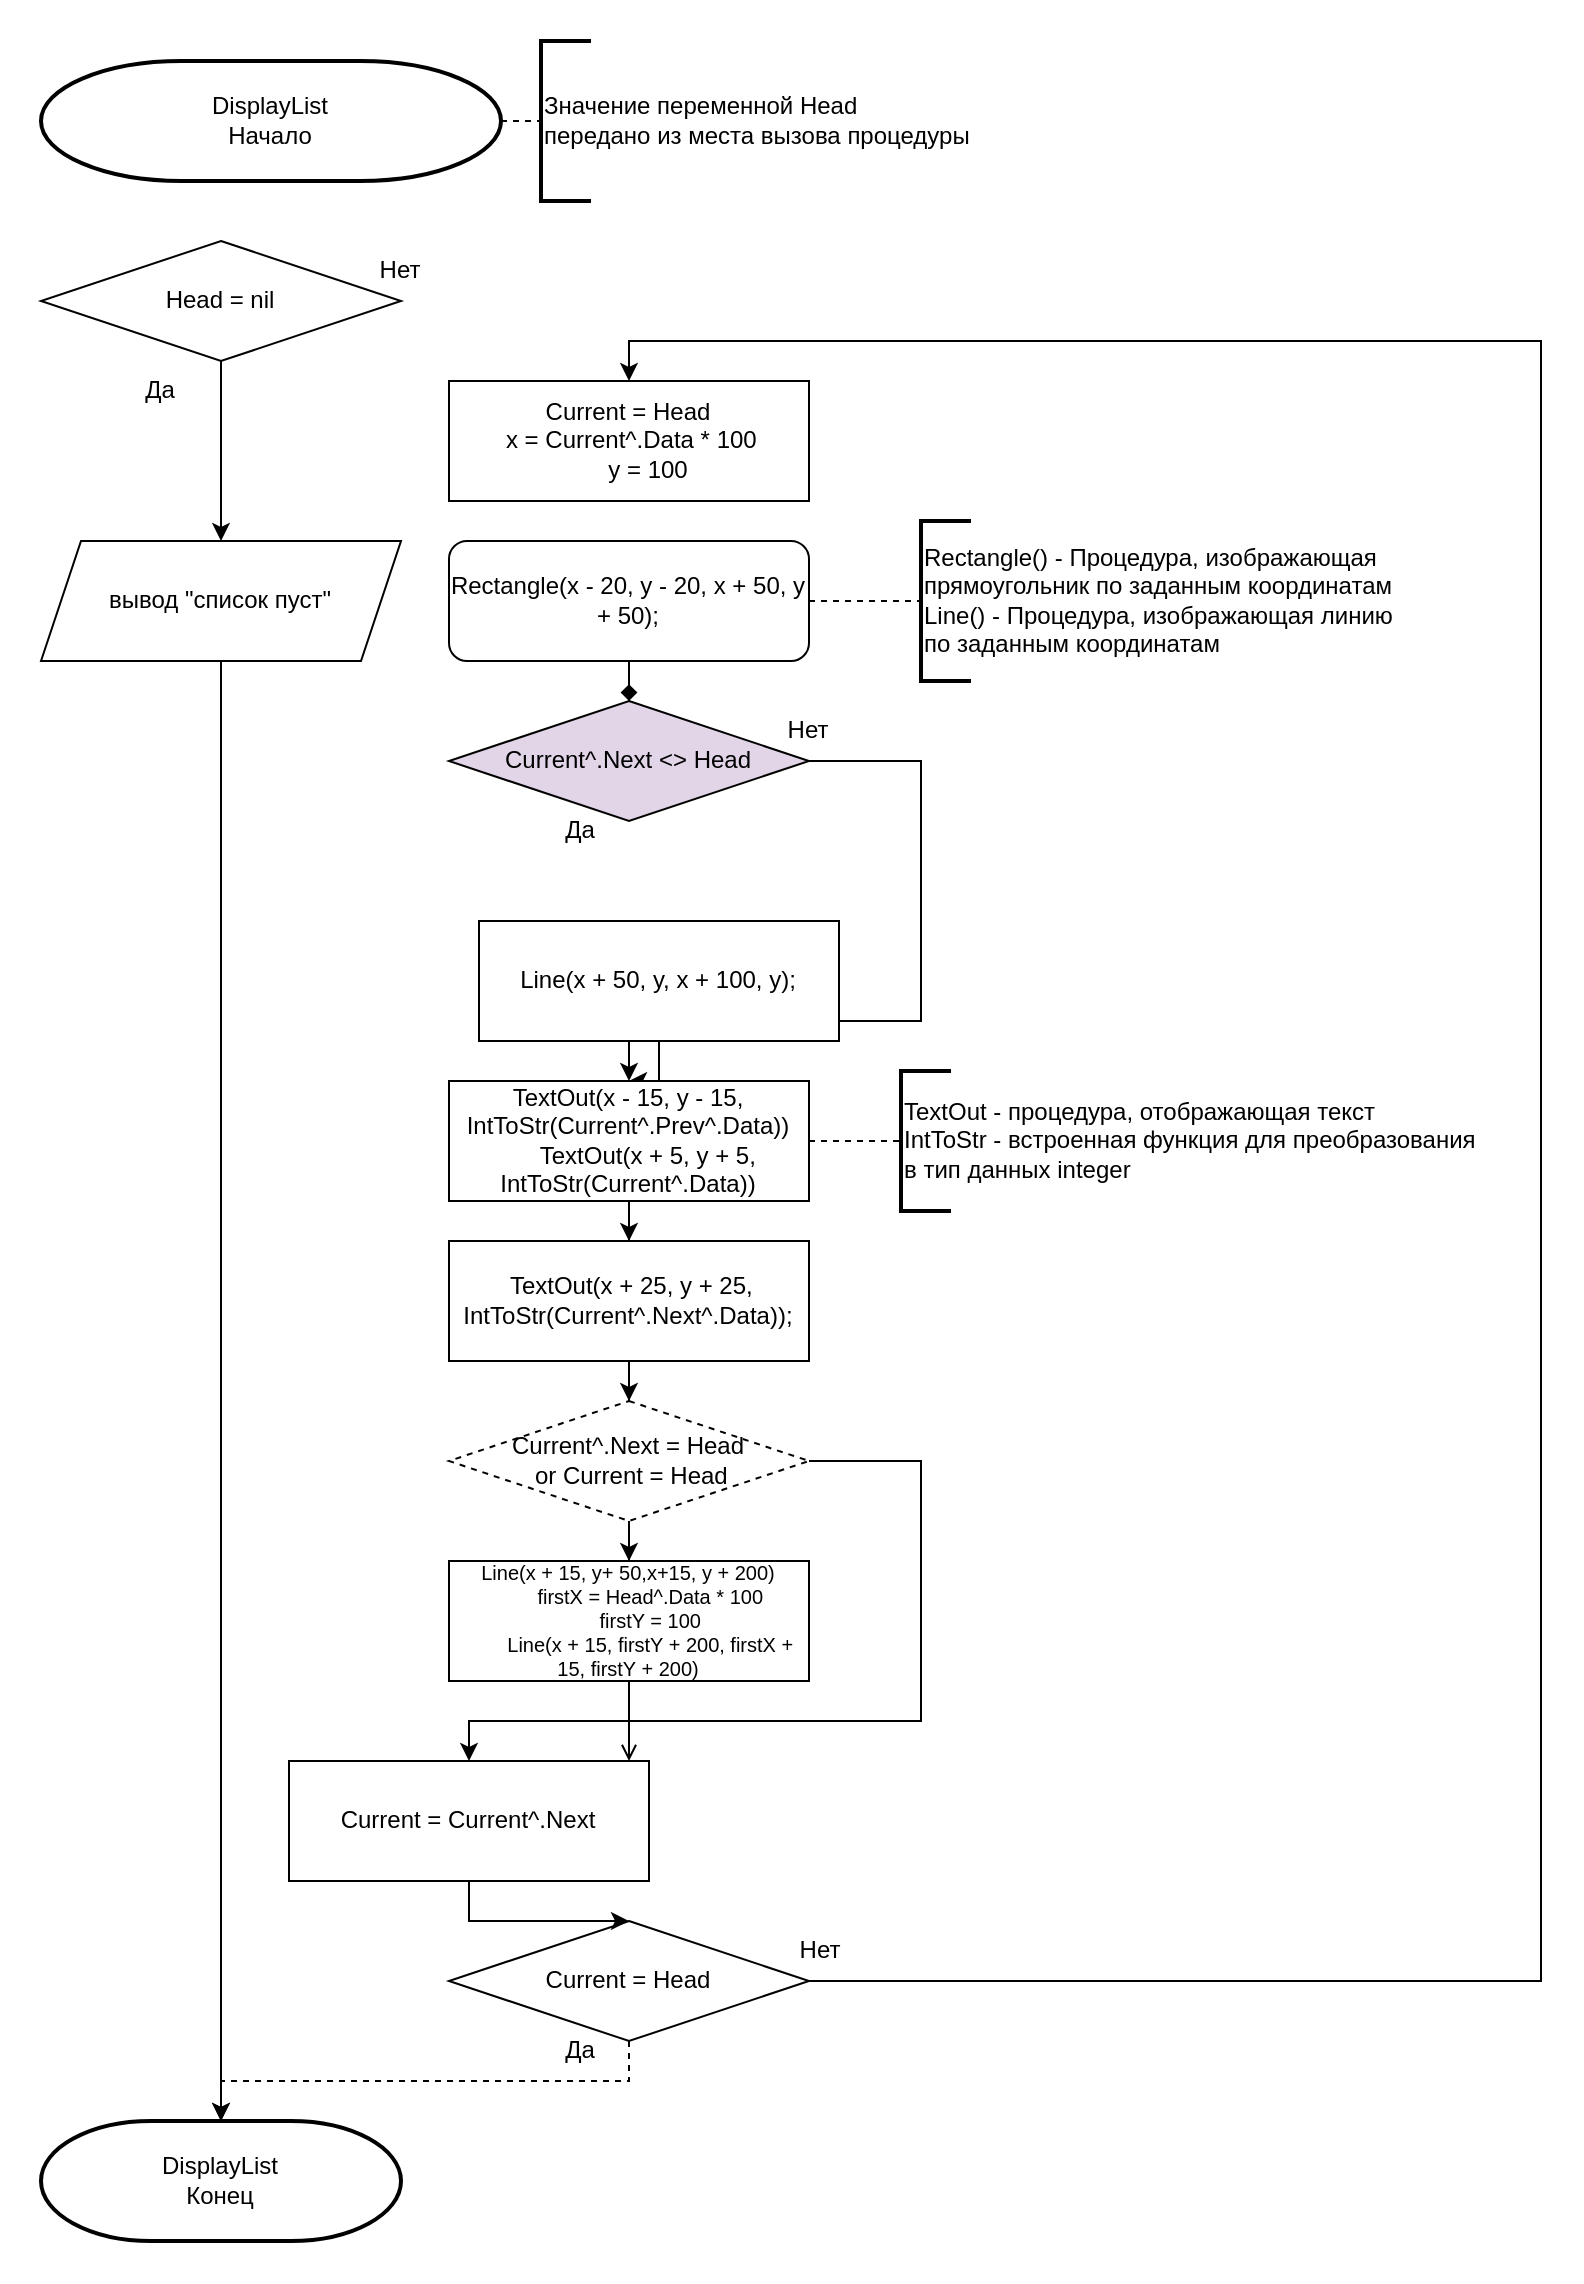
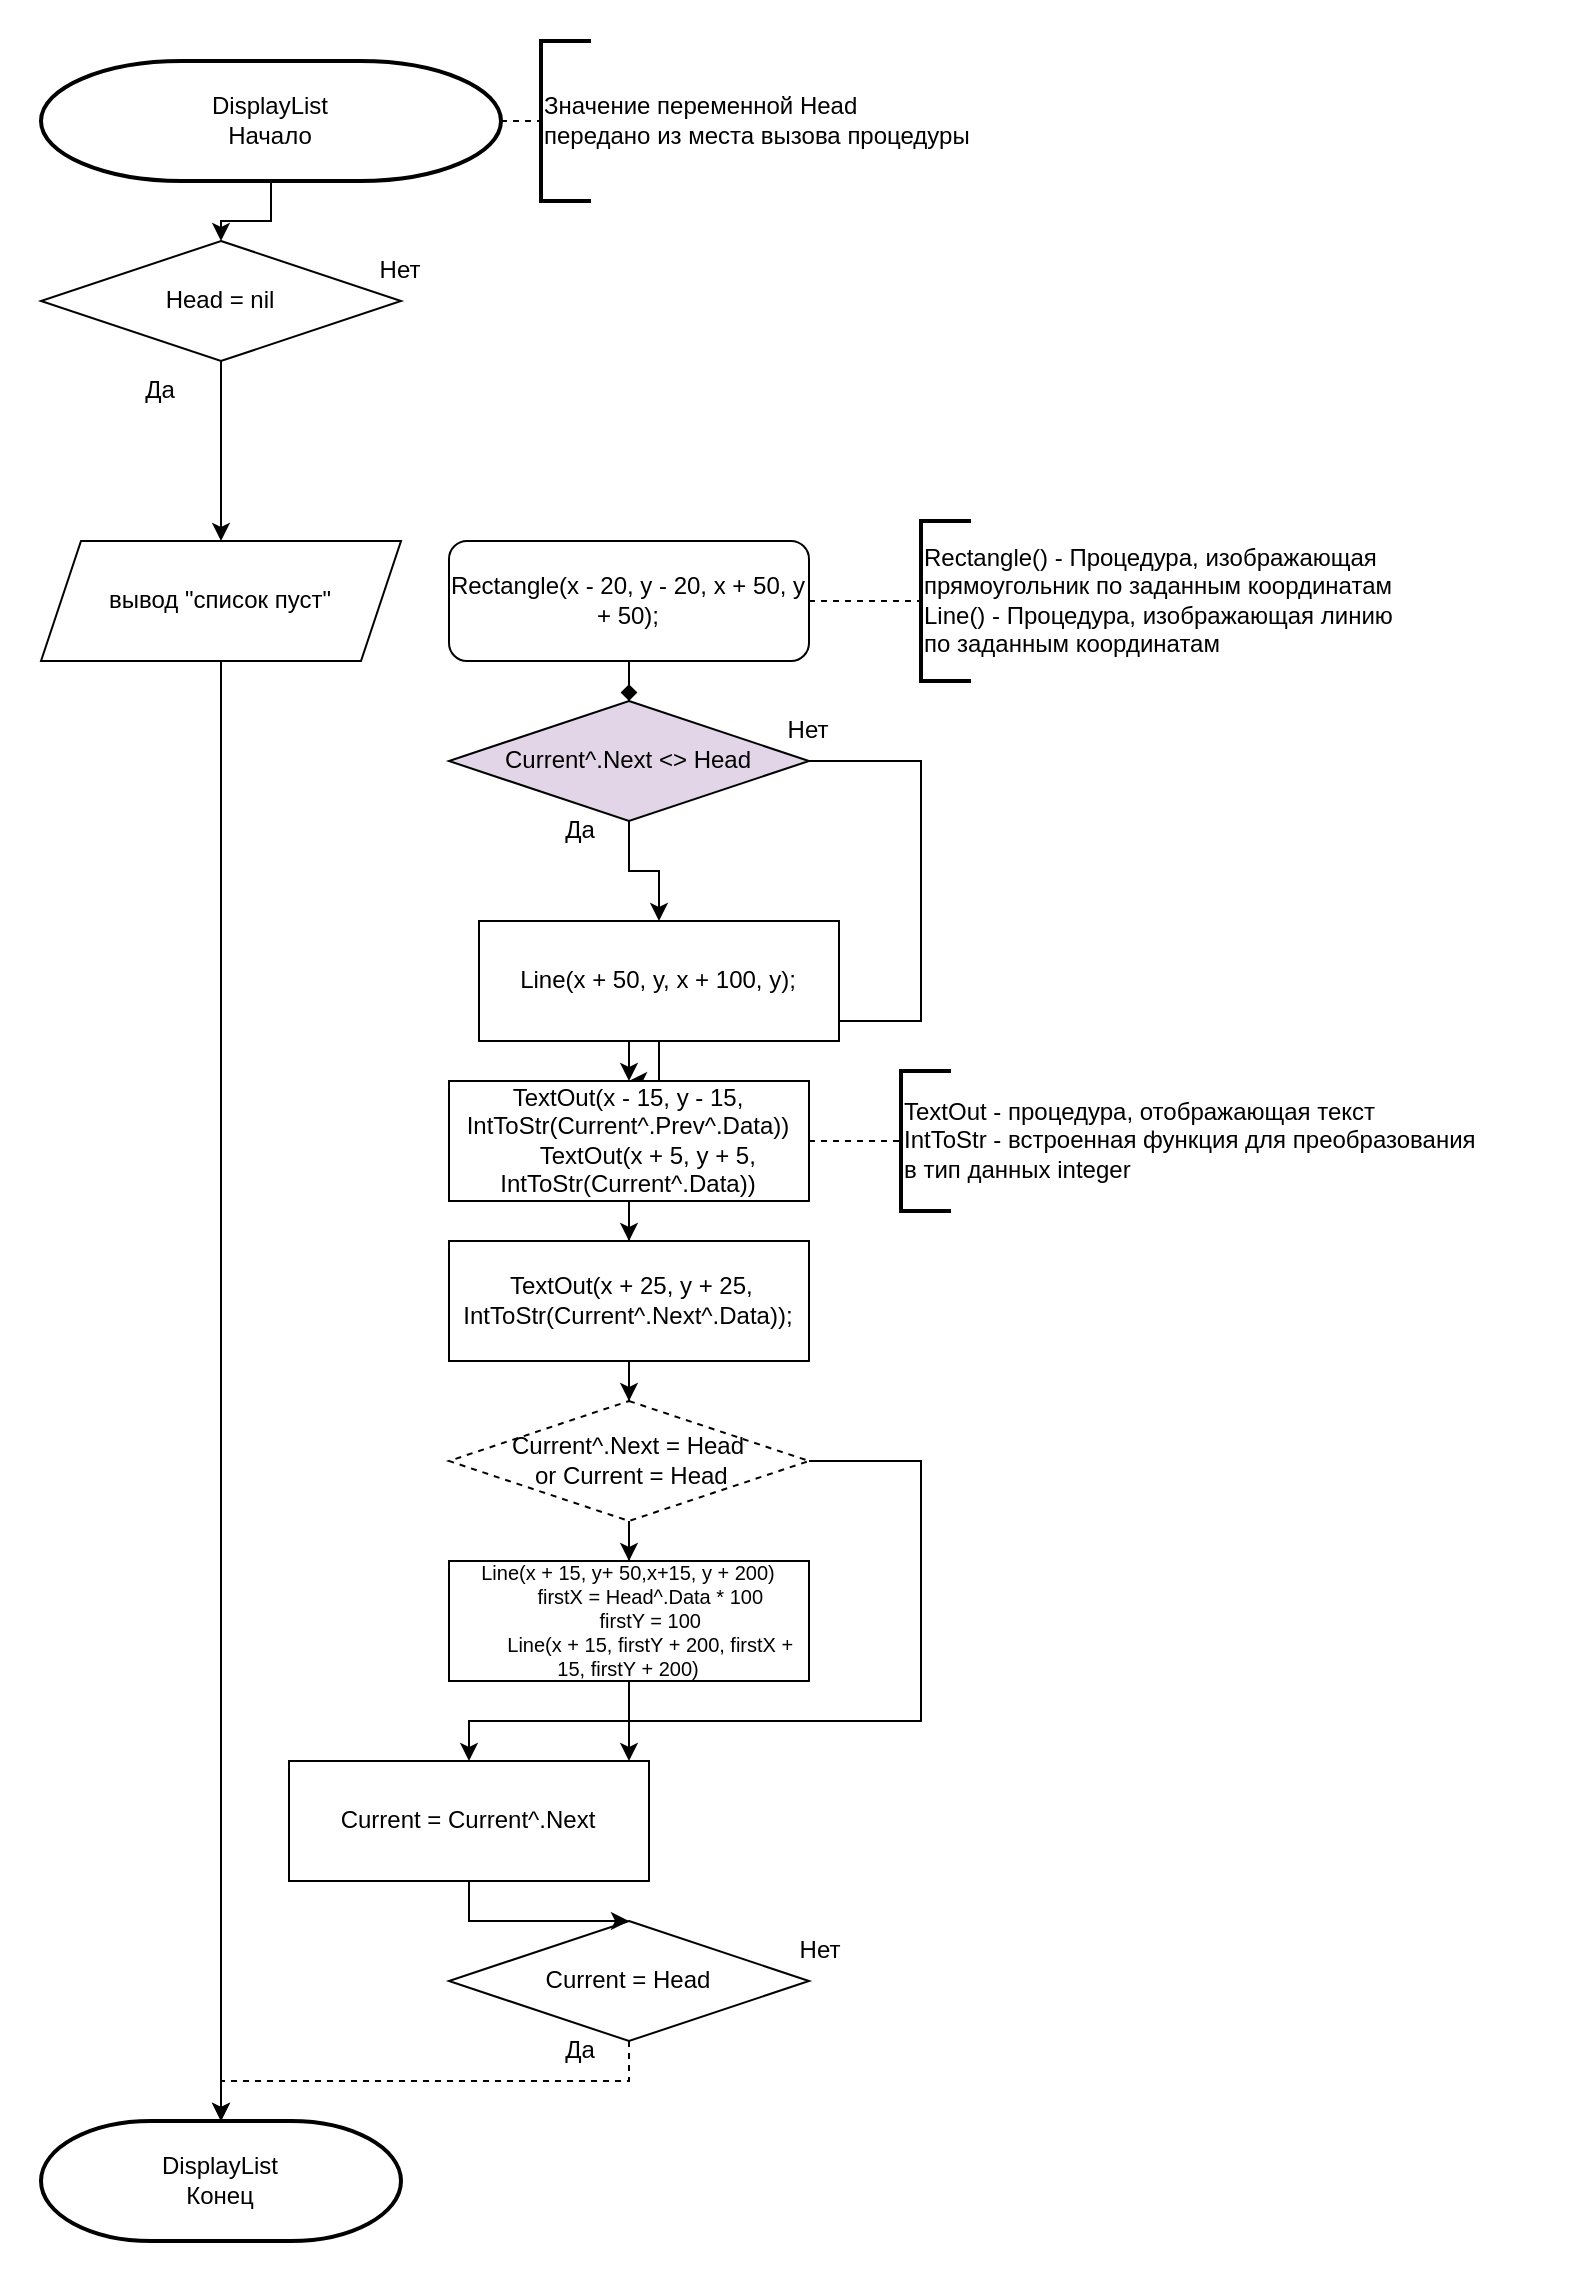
+ <mxCell id="2" value="" style="edgeStyle=orthogonalEdgeStyle;rounded=0;orthogonalLoop=1;jettySize=auto;html=1;" edge="1" parent="1" source="3" target="7"><mxGeometry relative="1" as="geometry" /></mxCell>
- <mxCell id="8" value="Current = Head&lt;div&gt;&lt;div&gt;&amp;nbsp;x = Current^.Data * 100&lt;/div&gt;&lt;div&gt;&amp;nbsp; &amp;nbsp; &amp;nbsp; y = 100&lt;/div&gt;&lt;/div&gt;" style="whiteSpace=wrap;html=1;" vertex="1" parent="1"><mxGeometry x="224" y="190" width="180" height="60" as="geometry" /></mxCell>
+ <mxCell id="16" value="" style="edgeStyle=orthogonalEdgeStyle;rounded=0;orthogonalLoop=1;jettySize=auto;html=1;" edge="1" parent="1" source="18" target="20"><mxGeometry relative="1" as="geometry" /></mxCell>
- <mxCell id="9" style="edgeStyle=orthogonalEdgeStyle;rounded=0;orthogonalLoop=1;jettySize=auto;html=1;entryX=0.5;entryY=0;entryDx=0;entryDy=0;" edge="1" parent="1" source="11" target="8"><mxGeometry relative="1" as="geometry"><Array as="points"><mxPoint x="770" y="990" /><mxPoint x="770" y="170" /><mxPoint x="314" y="170" /></Array></mxGeometry></mxCell>
- <mxCell id="28" style="edgeStyle=orthogonalEdgeStyle;rounded=0;orthogonalLoop=1;jettySize=auto;html=1;endArrow=open;" edge="1" parent="1" source="29" target="33"><mxGeometry relative="1" as="geometry"><Array as="points"><mxPoint x="460" y="730" /><mxPoint x="460" y="860" /><mxPoint x="314" y="860" /></Array></mxGeometry></mxCell>
+ <mxCell id="28" style="edgeStyle=orthogonalEdgeStyle;rounded=0;orthogonalLoop=1;jettySize=auto;html=1;" edge="1" parent="1" source="29" target="33"><mxGeometry relative="1" as="geometry"><Array as="points"><mxPoint x="460" y="730" /><mxPoint x="460" y="860" /><mxPoint x="314" y="860" /></Array></mxGeometry></mxCell>
